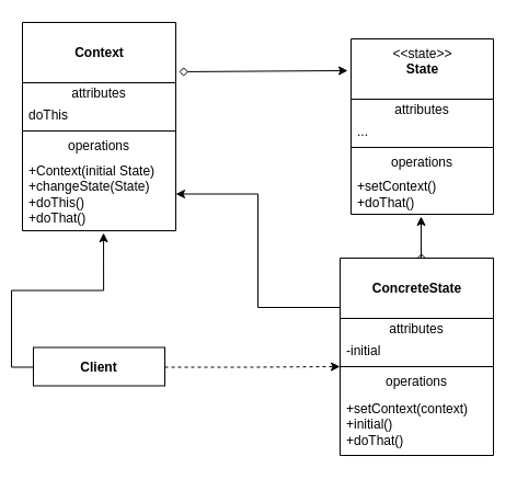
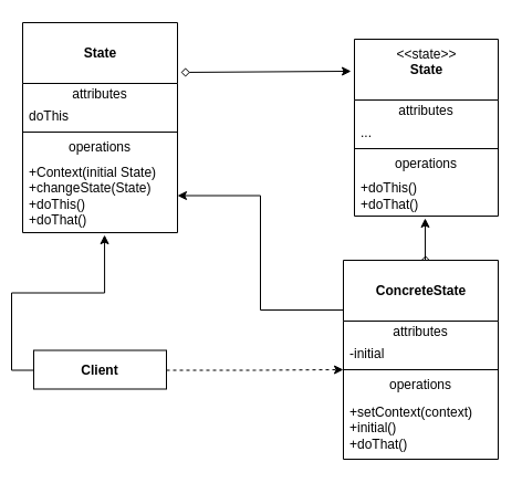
- <mxCell id="8" value="&lt;br&gt;&lt;b&gt;Context&lt;/b&gt;" style="swimlane;fontStyle=0;align=center;verticalAlign=top;childLayout=stackLayout;horizontal=1;startSize=55;horizontalStack=0;resizeParent=1;resizeParentMax=0;resizeLast=0;collapsible=0;marginBottom=0;html=1;" parent="1" vertex="1"><mxGeometry x="20" y="20" width="140" height="190" as="geometry" /></mxCell>
+ <mxCell id="8" value="&lt;br&gt;&lt;b&gt;State&lt;/b&gt;" style="swimlane;fontStyle=0;align=center;verticalAlign=top;childLayout=stackLayout;horizontal=1;startSize=55;horizontalStack=0;resizeParent=1;resizeParentMax=0;resizeLast=0;collapsible=0;marginBottom=0;html=1;" parent="1" vertex="1"><mxGeometry x="20" y="20" width="140" height="190" as="geometry" /></mxCell>
- <mxCell id="7" value="+setContext()&lt;br&gt;+doThat()" style="text;html=1;strokeColor=none;fillColor=none;align=left;verticalAlign=middle;spacingLeft=4;spacingRight=4;overflow=hidden;rotatable=0;points=[[0,0.5],[1,0.5]];portConstraint=eastwest;" parent="2" vertex="1"><mxGeometry y="123" width="130" height="37" as="geometry" /></mxCell>
+ <mxCell id="7" value="+doThis()&lt;br&gt;+doThat()" style="text;html=1;strokeColor=none;fillColor=none;align=left;verticalAlign=middle;spacingLeft=4;spacingRight=4;overflow=hidden;rotatable=0;points=[[0,0.5],[1,0.5]];portConstraint=eastwest;" parent="2" vertex="1"><mxGeometry y="123" width="130" height="37" as="geometry" /></mxCell>
